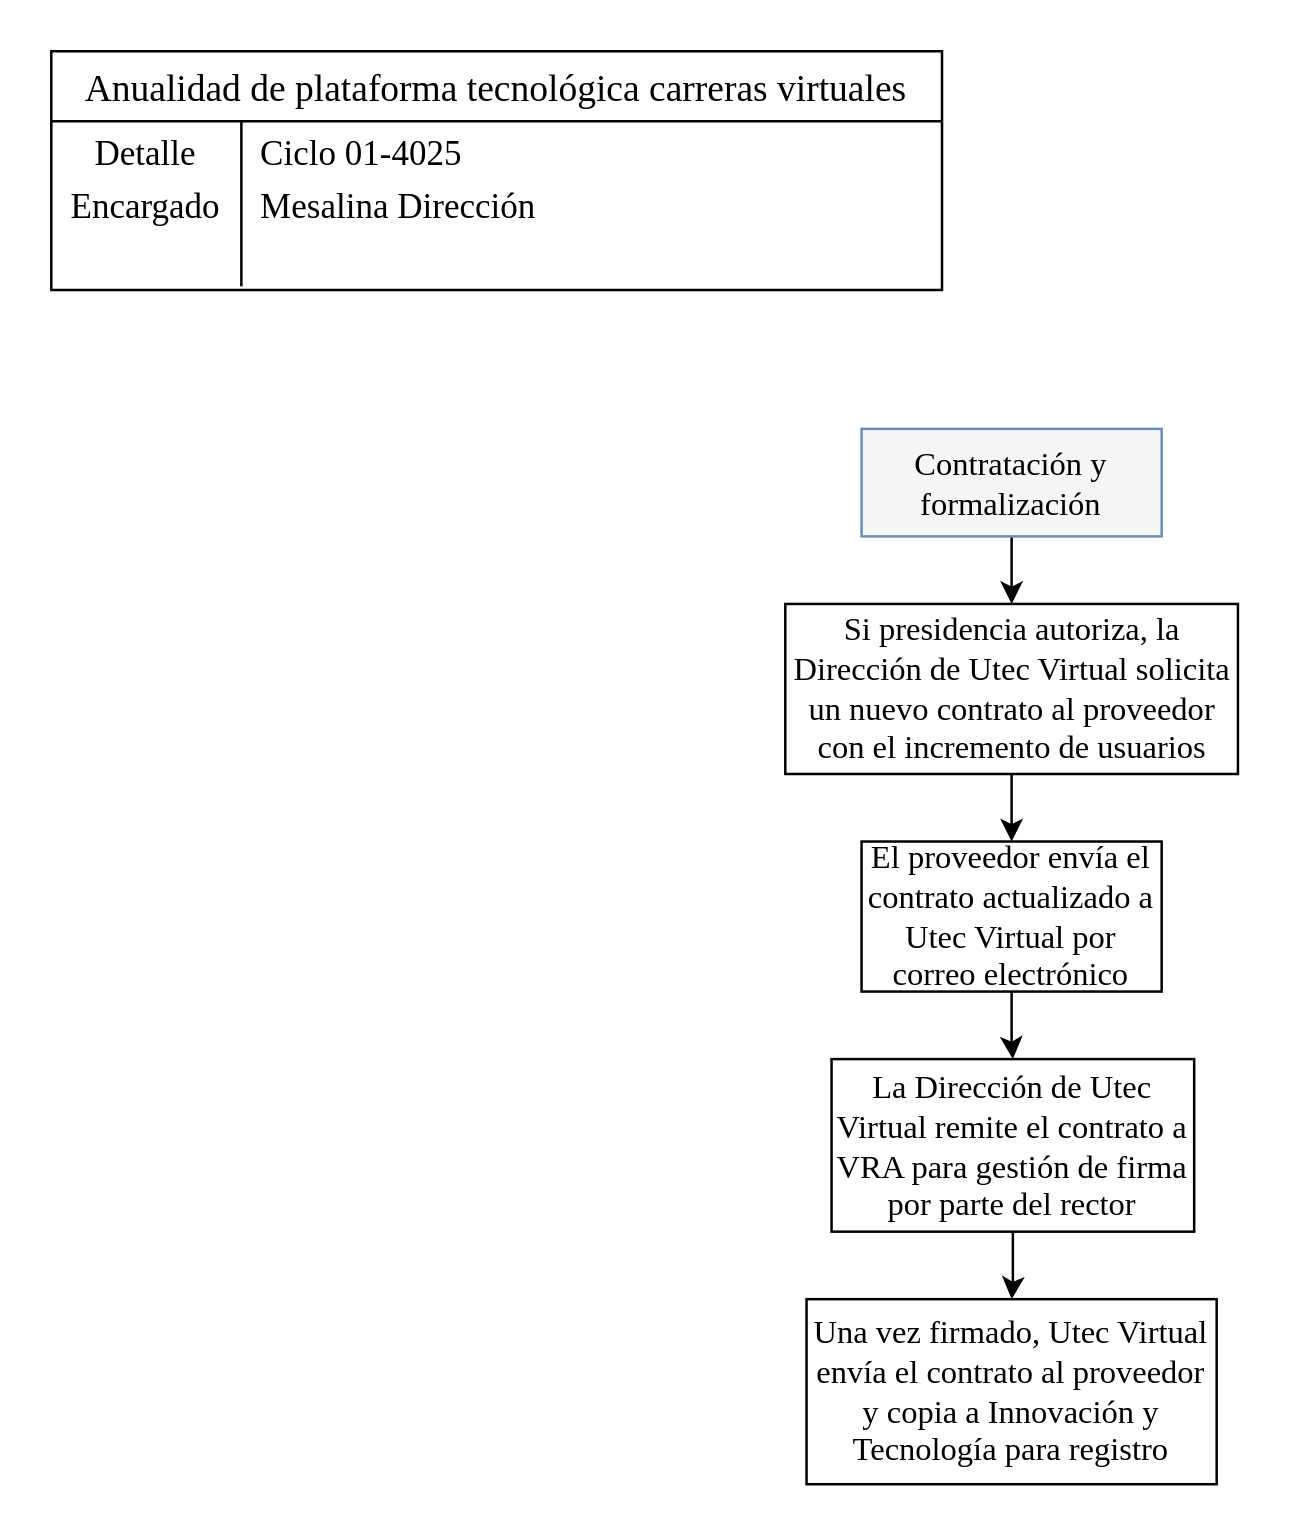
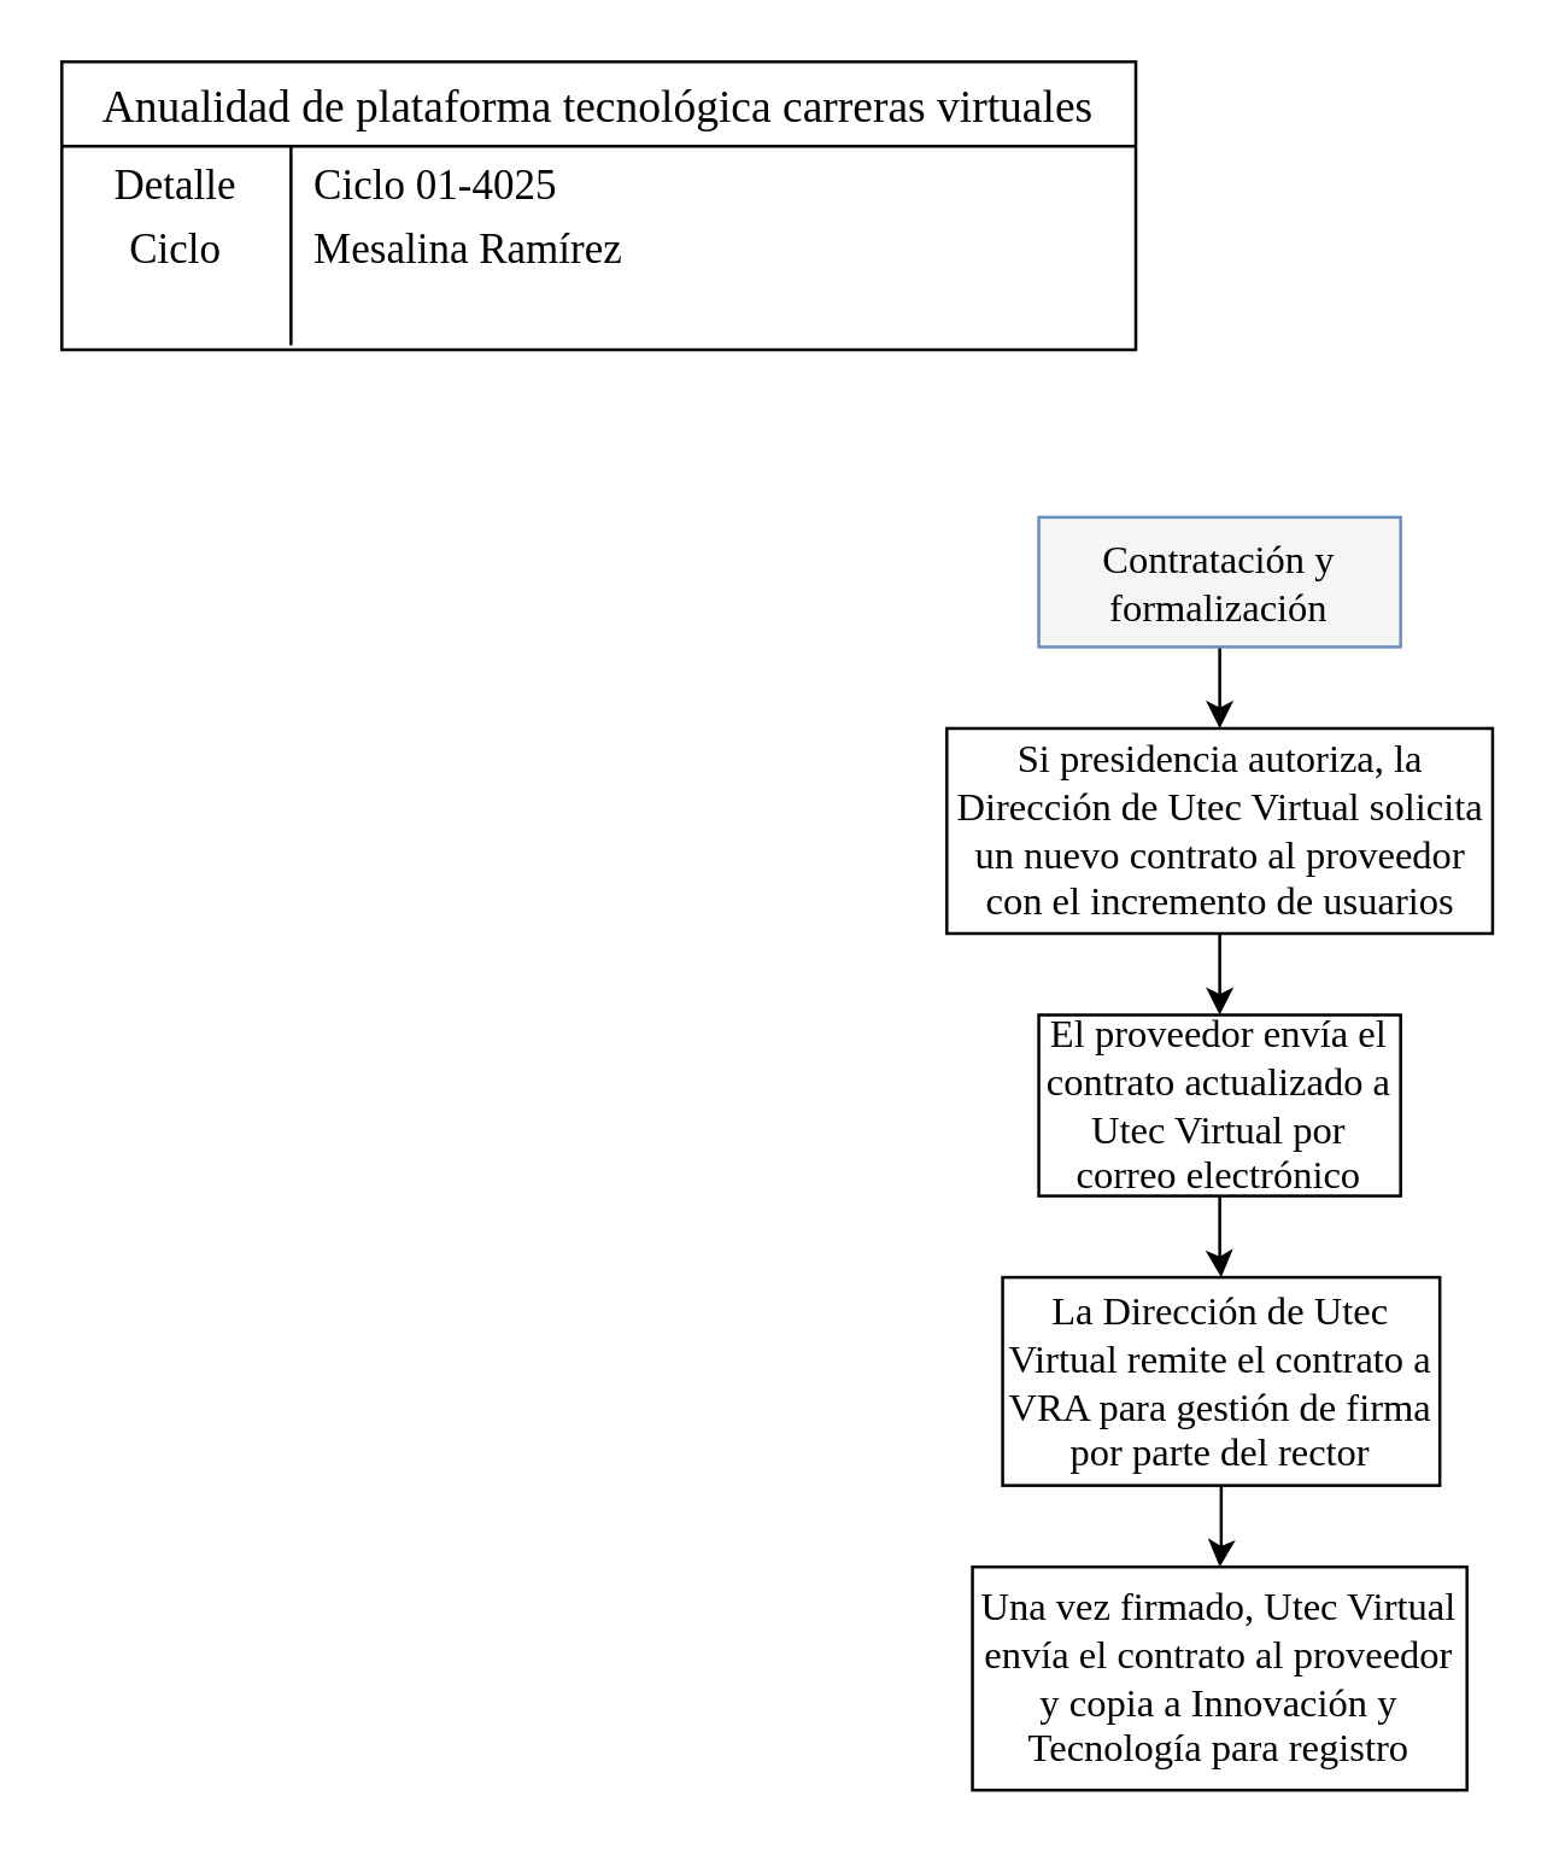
- <mxCell id="7" value="&lt;font style=&quot;font-size: 14px;&quot;&gt;Encargado&lt;/font&gt;" style="shape=partialRectangle;html=1;whiteSpace=wrap;connectable=0;fillColor=none;top=0;left=0;bottom=0;right=0;overflow=hidden;strokeColor=inherit;fontSize=16;fontFamily=Times New Roman;" vertex="1" parent="6"><mxGeometry width="76" height="26" as="geometry"><mxRectangle width="76" height="26" as="alternateBounds" /></mxGeometry></mxCell>
+ <mxCell id="7" value="&lt;font style=&quot;font-size: 14px;&quot;&gt;Ciclo&lt;/font&gt;" style="shape=partialRectangle;html=1;whiteSpace=wrap;connectable=0;fillColor=none;top=0;left=0;bottom=0;right=0;overflow=hidden;strokeColor=inherit;fontSize=16;fontFamily=Times New Roman;" vertex="1" parent="6"><mxGeometry width="76" height="26" as="geometry"><mxRectangle width="76" height="26" as="alternateBounds" /></mxGeometry></mxCell>
- <mxCell id="8" value="&lt;span style=&quot;font-size: 14px;&quot;&gt;Mesalina Dirección&lt;/span&gt;" style="shape=partialRectangle;html=1;whiteSpace=wrap;connectable=0;fillColor=none;top=0;left=0;bottom=0;right=0;align=left;spacingLeft=6;overflow=hidden;strokeColor=inherit;fontSize=16;fontFamily=Times New Roman;" vertex="1" parent="6"><mxGeometry x="76" width="280" height="26" as="geometry"><mxRectangle width="280" height="26" as="alternateBounds" /></mxGeometry></mxCell>
+ <mxCell id="8" value="&lt;span style=&quot;font-size: 14px;&quot;&gt;Mesalina Ramírez&lt;/span&gt;" style="shape=partialRectangle;html=1;whiteSpace=wrap;connectable=0;fillColor=none;top=0;left=0;bottom=0;right=0;align=left;spacingLeft=6;overflow=hidden;strokeColor=inherit;fontSize=16;fontFamily=Times New Roman;" vertex="1" parent="6"><mxGeometry x="76" width="280" height="26" as="geometry"><mxRectangle width="280" height="26" as="alternateBounds" /></mxGeometry></mxCell>
